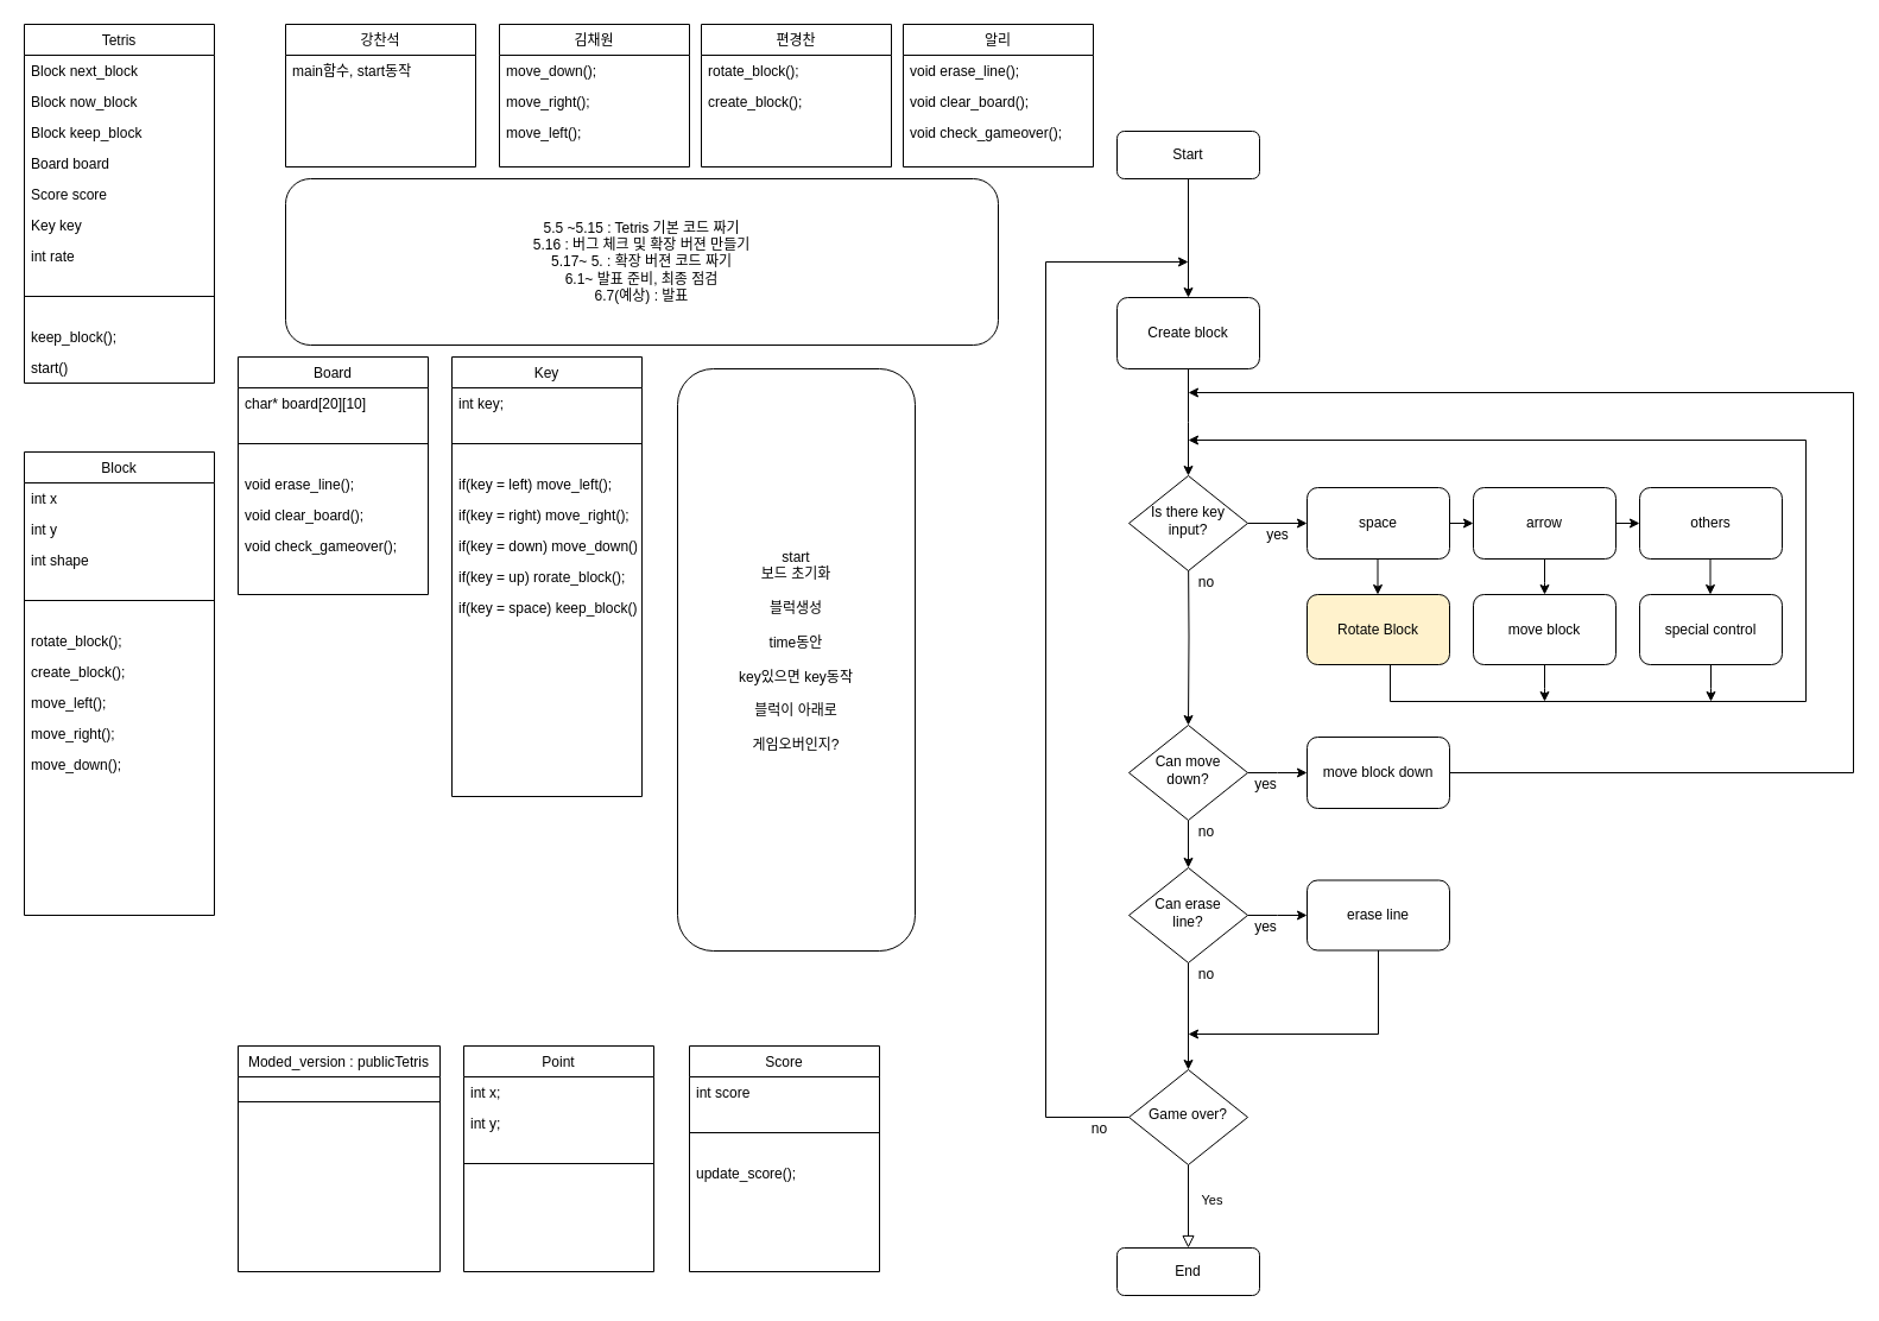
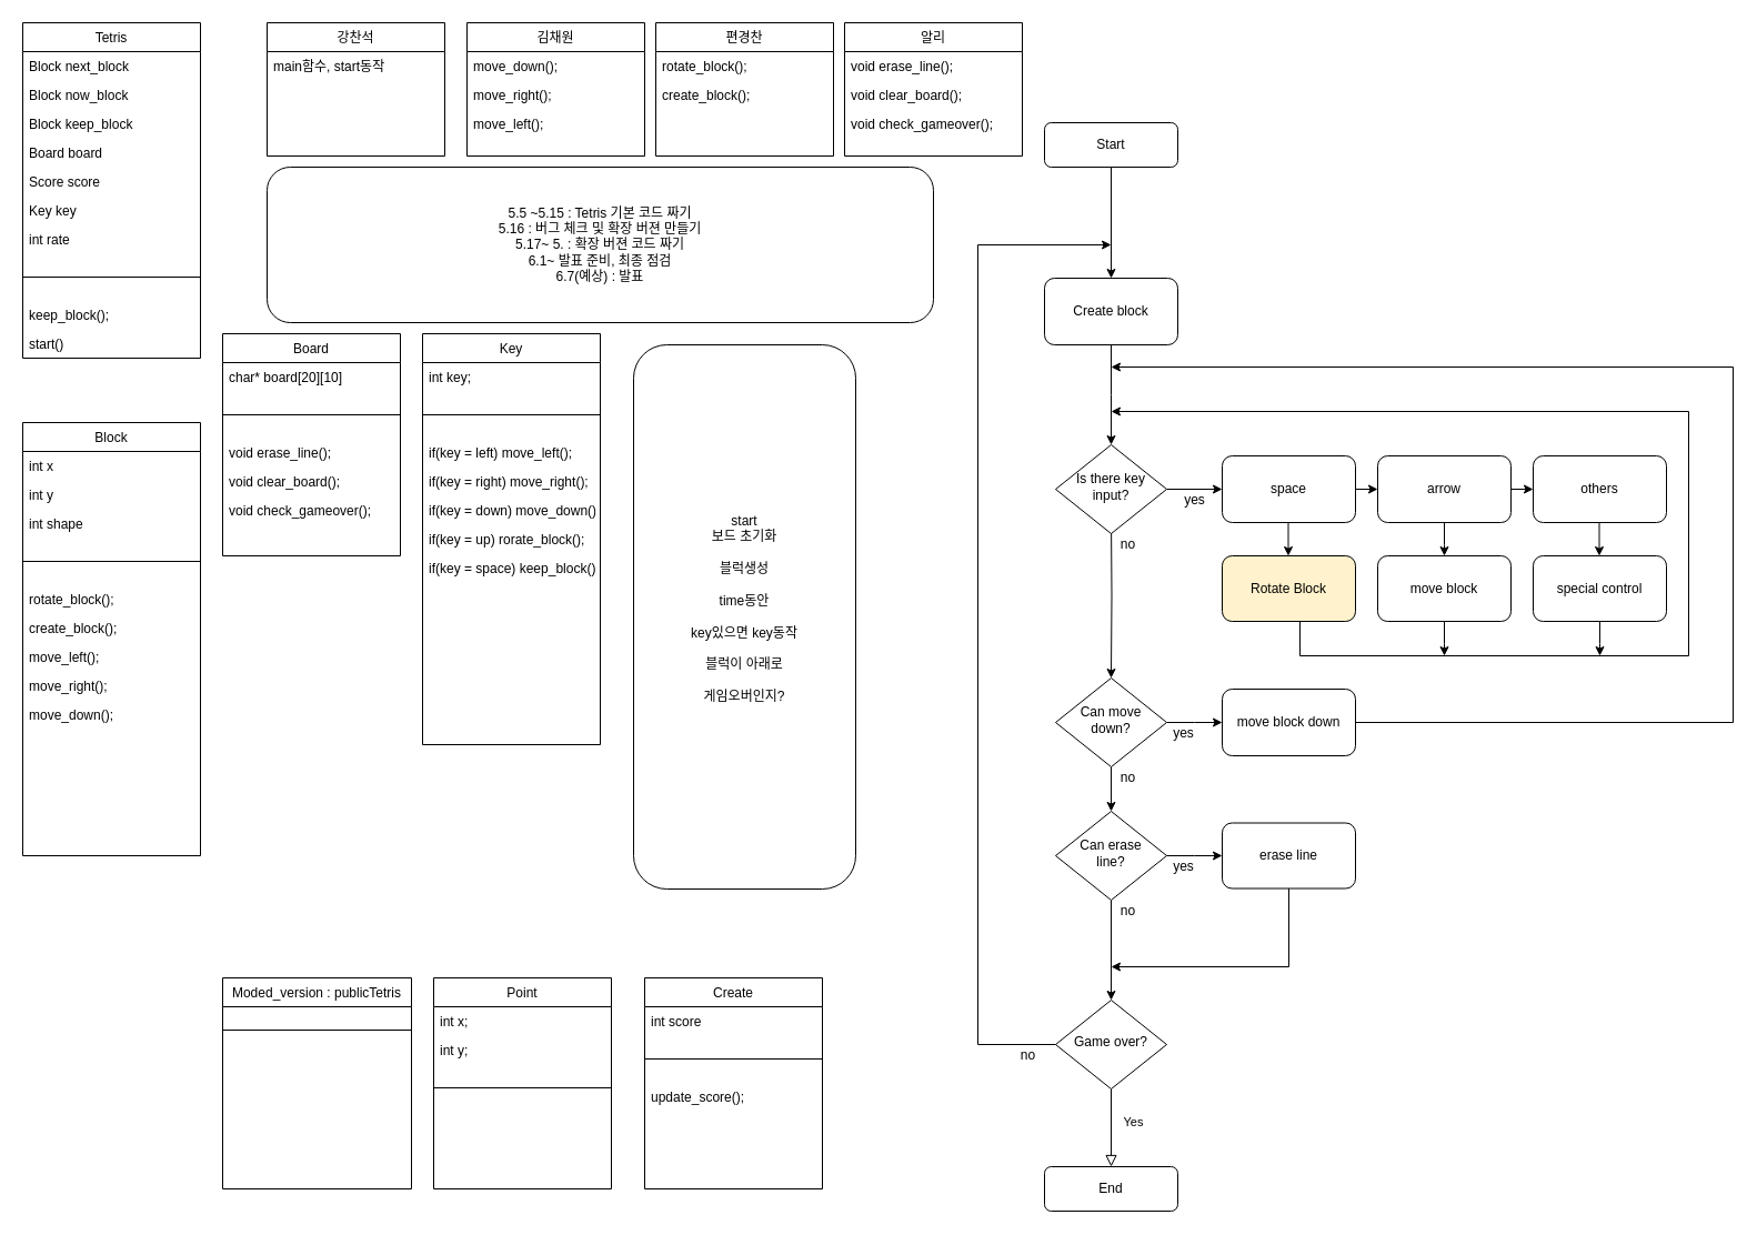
- <mxCell id="71" value="Score" style="swimlane;fontStyle=0;align=center;verticalAlign=top;childLayout=stackLayout;horizontal=1;startSize=26;horizontalStack=0;resizeParent=1;resizeLast=0;collapsible=1;marginBottom=0;rounded=0;shadow=0;strokeWidth=1;" parent="1" vertex="1"><mxGeometry x="580" y="880" width="160" height="190" as="geometry"><mxRectangle x="130" y="380" width="160" height="26" as="alternateBounds" /></mxGeometry></mxCell>
+ <mxCell id="71" value="Create" style="swimlane;fontStyle=0;align=center;verticalAlign=top;childLayout=stackLayout;horizontal=1;startSize=26;horizontalStack=0;resizeParent=1;resizeLast=0;collapsible=1;marginBottom=0;rounded=0;shadow=0;strokeWidth=1;" parent="1" vertex="1"><mxGeometry x="580" y="880" width="160" height="190" as="geometry"><mxRectangle x="130" y="380" width="160" height="26" as="alternateBounds" /></mxGeometry></mxCell>
